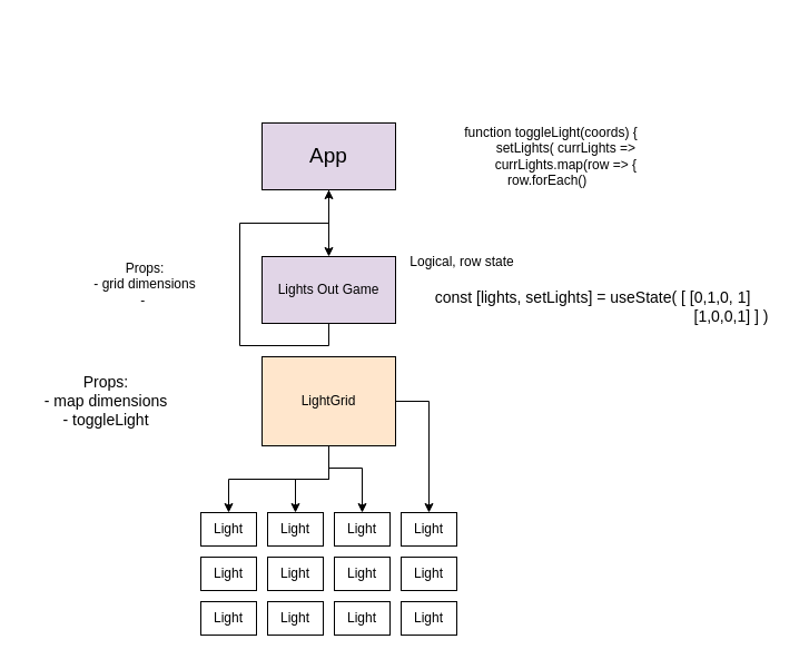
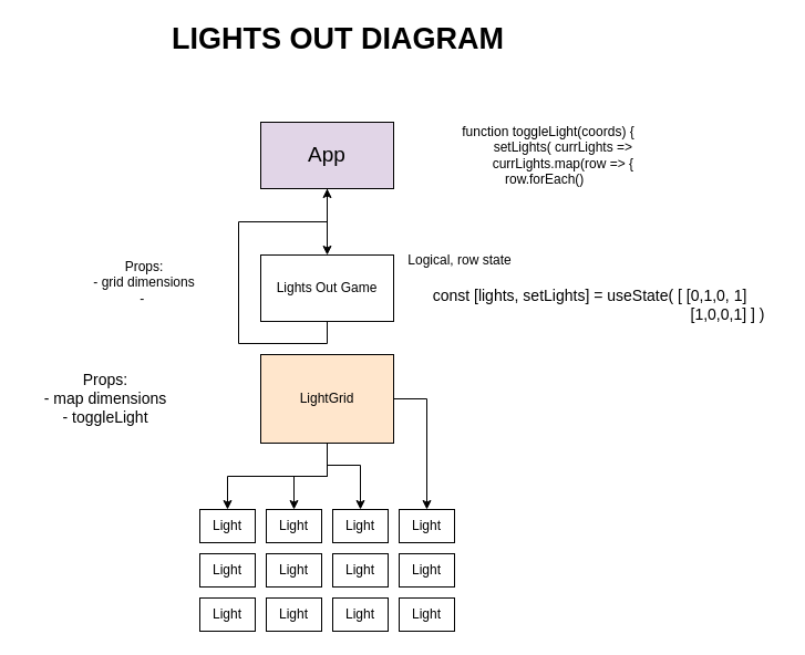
+ <mxCell id="2" value="&lt;font style=&quot;font-size: 27px;&quot;&gt;&lt;b&gt;LIGHTS OUT DIAGRAM&lt;/b&gt;&lt;/font&gt;" style="text;html=1;strokeColor=none;fillColor=none;align=center;verticalAlign=middle;whiteSpace=wrap;rounded=0;" vertex="1" parent="1"><mxGeometry x="85" y="20" width="440" height="30" as="geometry" /></mxCell>
- <mxCell id="6" value="Lights Out Game" style="rounded=0;whiteSpace=wrap;html=1;fillColor=#e1d5e7;" vertex="1" parent="1"><mxGeometry x="235" y="230" width="120" height="60" as="geometry" /></mxCell>
+ <mxCell id="6" value="Lights Out Game" style="rounded=0;whiteSpace=wrap;html=1;" vertex="1" parent="1"><mxGeometry x="235" y="230" width="120" height="60" as="geometry" /></mxCell>
